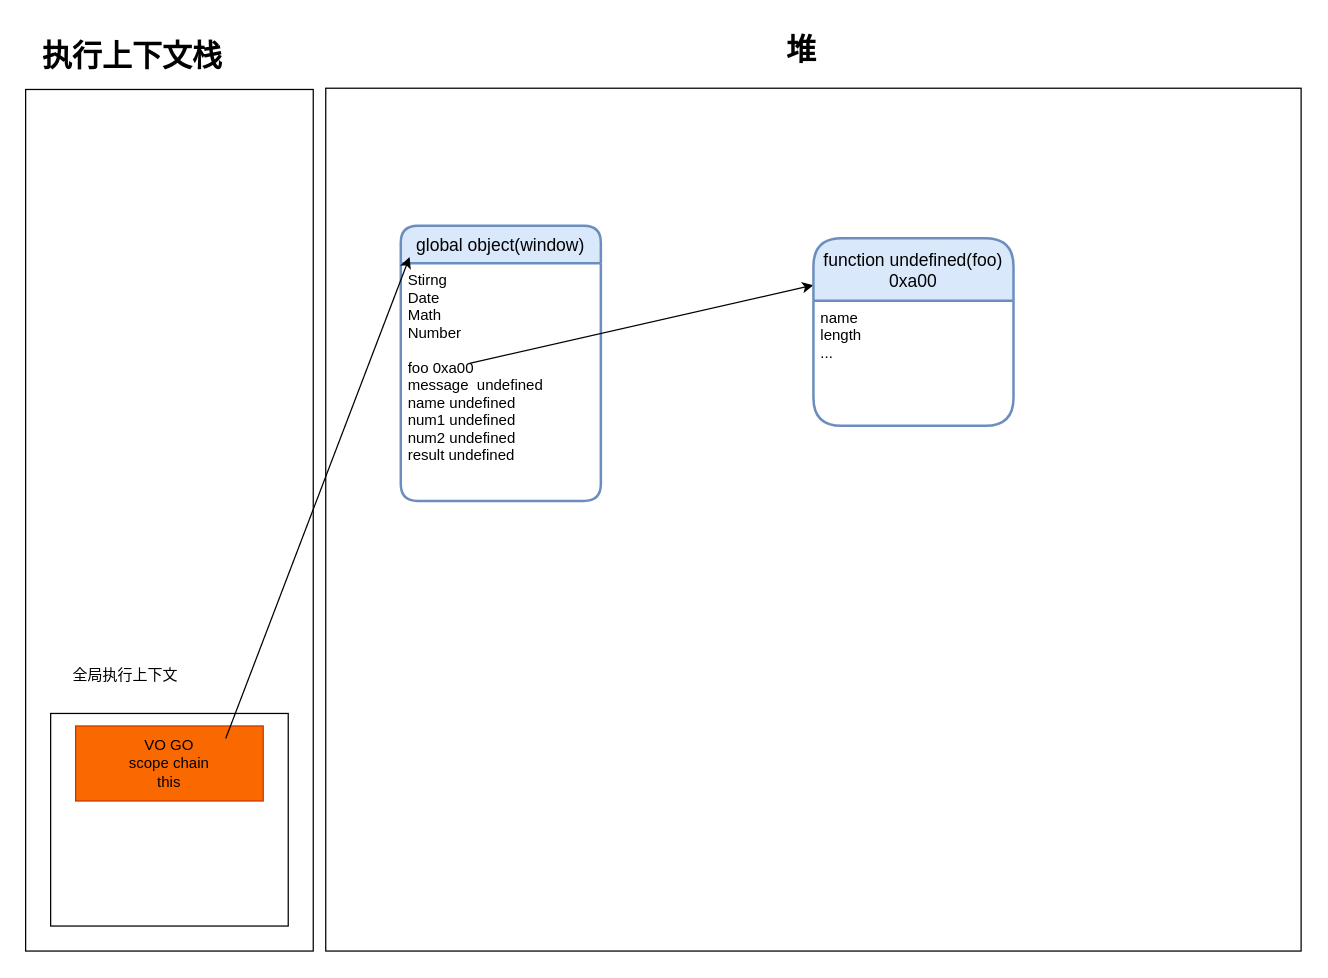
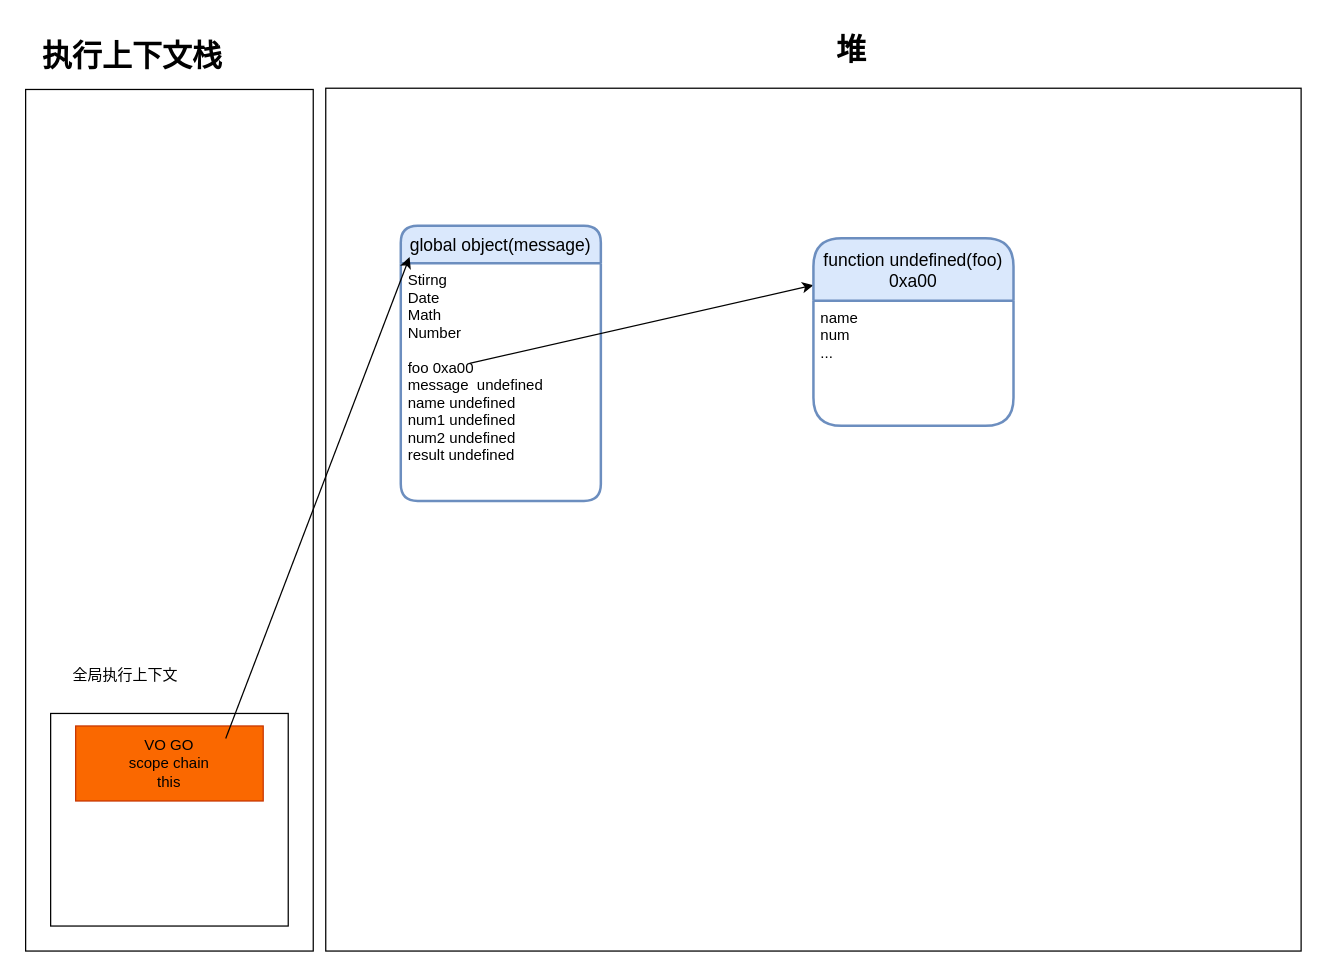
- <mxCell id="12" value="堆" style="text;strokeColor=none;fillColor=none;html=1;fontSize=24;fontStyle=1;verticalAlign=middle;align=center;" parent="1" vertex="1"><mxGeometry x="590" y="20" width="100" height="40" as="geometry" /></mxCell>
+ <mxCell id="12" value="堆" style="text;strokeColor=none;fillColor=none;html=1;fontSize=24;fontStyle=1;verticalAlign=middle;align=center;" parent="1" vertex="1"><mxGeometry x="630" y="20" width="100" height="40" as="geometry" /></mxCell>
- <mxCell id="5" value="global object(window)" style="swimlane;childLayout=stackLayout;horizontal=1;startSize=30;horizontalStack=0;rounded=1;fontSize=14;fontStyle=0;strokeWidth=2;resizeParent=0;resizeLast=1;shadow=0;dashed=0;align=center;fillColor=#dae8fc;strokeColor=#6c8ebf;" parent="1" vertex="1"><mxGeometry x="320" y="180" width="160" height="220" as="geometry" /></mxCell>
+ <mxCell id="5" value="global object(message)" style="swimlane;childLayout=stackLayout;horizontal=1;startSize=30;horizontalStack=0;rounded=1;fontSize=14;fontStyle=0;strokeWidth=2;resizeParent=0;resizeLast=1;shadow=0;dashed=0;align=center;fillColor=#dae8fc;strokeColor=#6c8ebf;" parent="1" vertex="1"><mxGeometry x="320" y="180" width="160" height="220" as="geometry" /></mxCell>
- <mxCell id="9" value="name&#10;length&#10;..." style="align=left;strokeColor=none;fillColor=none;spacingLeft=4;fontSize=12;verticalAlign=top;resizable=0;rotatable=0;part=1;" parent="8" vertex="1"><mxGeometry y="50" width="160" height="100" as="geometry" /></mxCell>
+ <mxCell id="9" value="name&#10;num&#10;..." style="align=left;strokeColor=none;fillColor=none;spacingLeft=4;fontSize=12;verticalAlign=top;resizable=0;rotatable=0;part=1;" parent="8" vertex="1"><mxGeometry y="50" width="160" height="100" as="geometry" /></mxCell>
